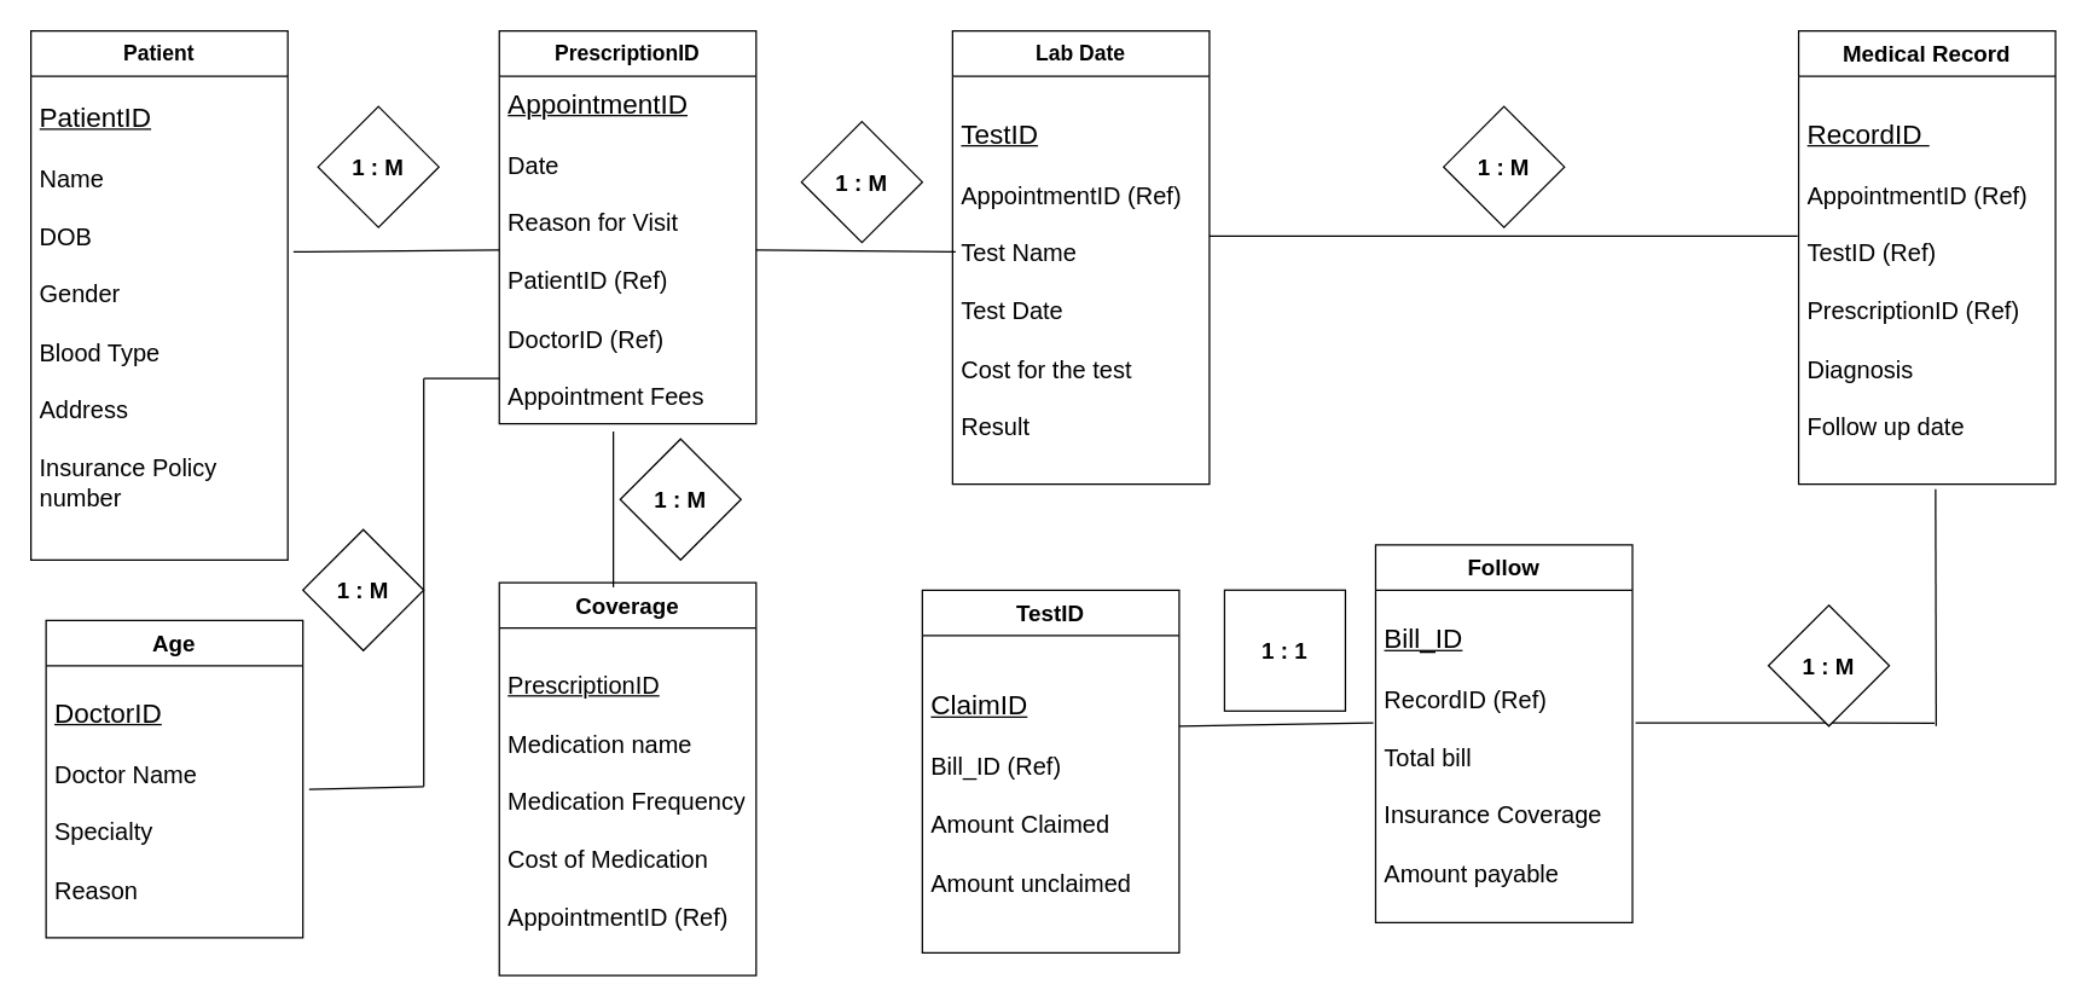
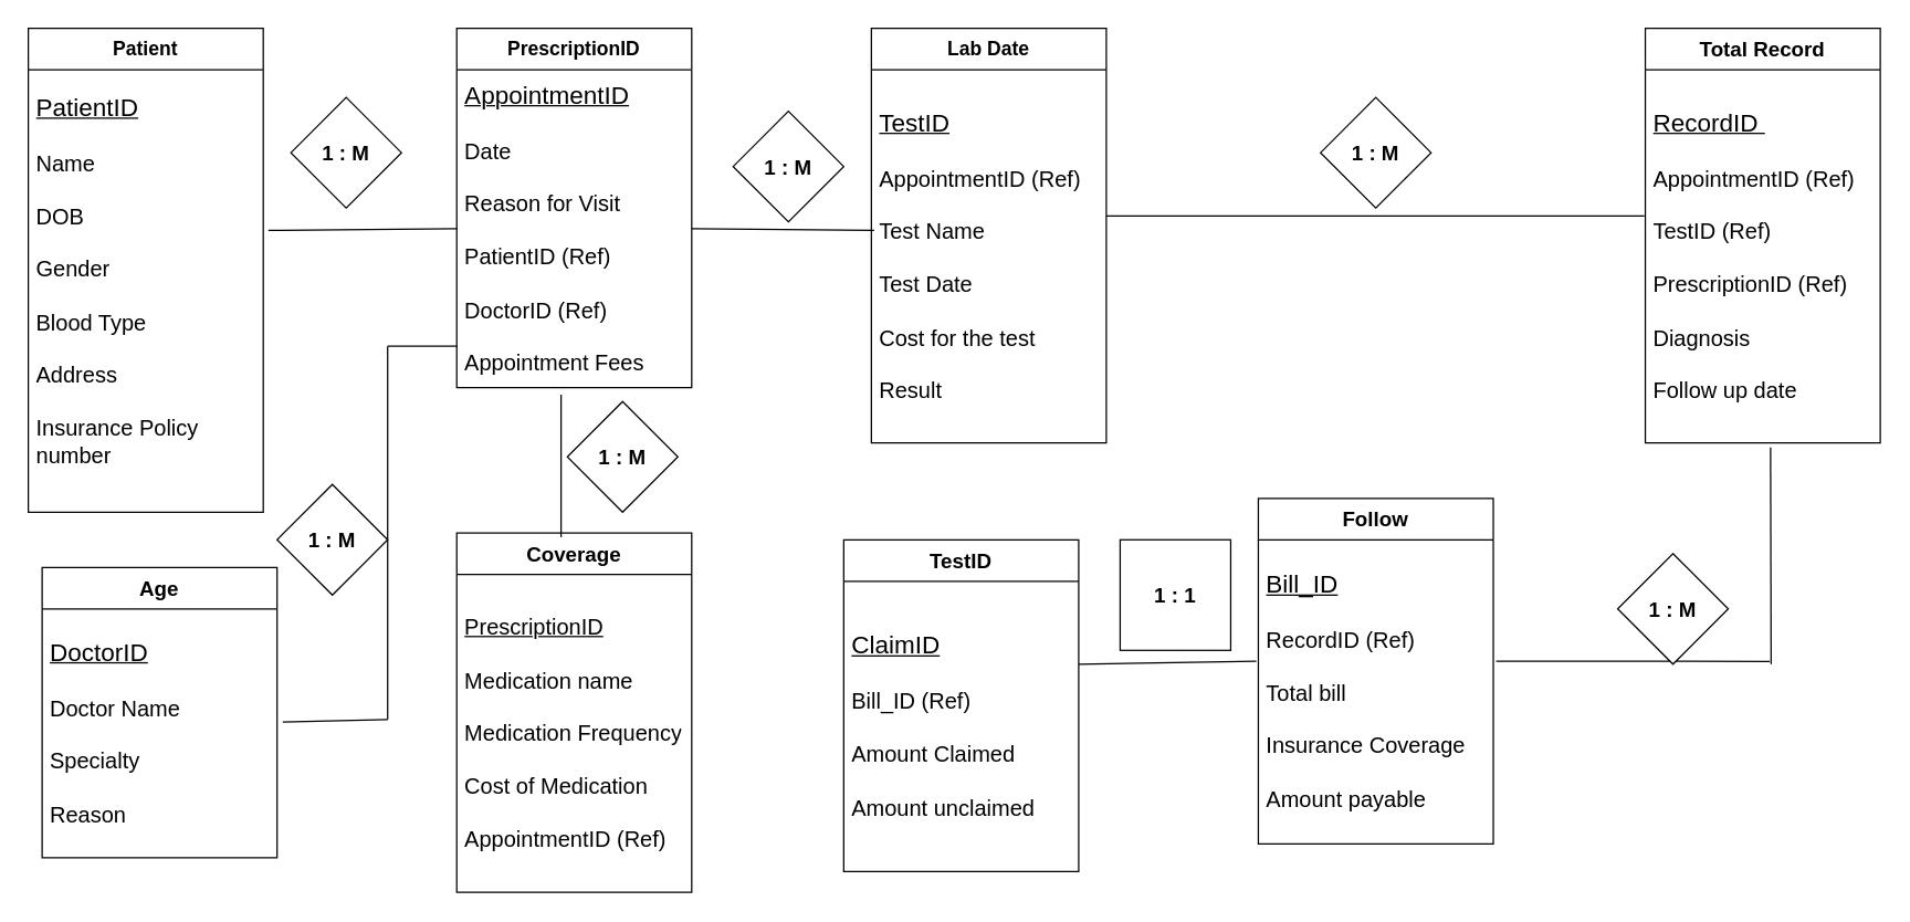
- <mxCell id="14" value="&lt;b&gt;&lt;font style=&quot;font-size: 15px;&quot;&gt;Medical Record&lt;/font&gt;&lt;/b&gt;" style="swimlane;fontStyle=0;childLayout=stackLayout;horizontal=1;startSize=30;horizontalStack=0;resizeParent=1;resizeParentMax=0;resizeLast=0;collapsible=1;marginBottom=0;whiteSpace=wrap;html=1;" parent="1" vertex="1"><mxGeometry x="1190" y="20" width="170" height="300" as="geometry" /></mxCell>
+ <mxCell id="14" value="&lt;b&gt;&lt;font style=&quot;font-size: 15px;&quot;&gt;Total Record&lt;/font&gt;&lt;/b&gt;" style="swimlane;fontStyle=0;childLayout=stackLayout;horizontal=1;startSize=30;horizontalStack=0;resizeParent=1;resizeParentMax=0;resizeLast=0;collapsible=1;marginBottom=0;whiteSpace=wrap;html=1;" parent="1" vertex="1"><mxGeometry x="1190" y="20" width="170" height="300" as="geometry" /></mxCell>
